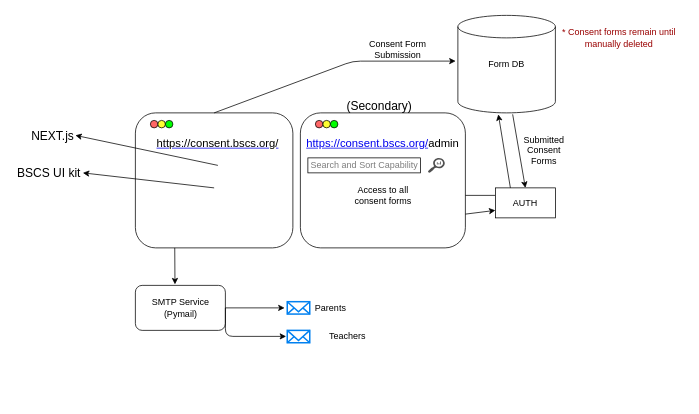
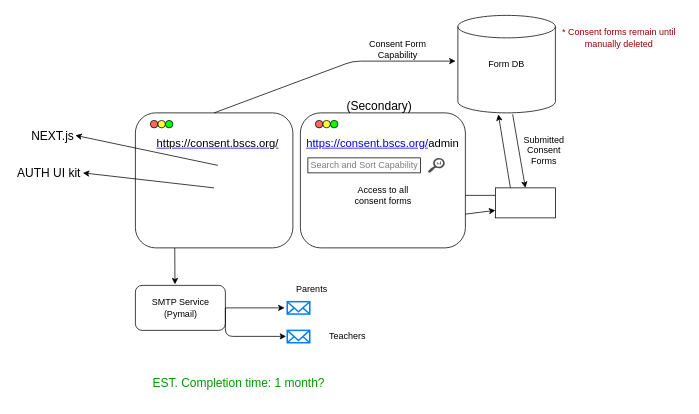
- <mxCell id="12" value="Consent Form Submission" style="text;html=1;strokeColor=none;fillColor=none;align=center;verticalAlign=middle;whiteSpace=wrap;rounded=0;" vertex="1" parent="1"><mxGeometry x="490" y="40" width="80" height="50" as="geometry" /></mxCell>
+ <mxCell id="12" value="Consent Form Capability" style="text;html=1;strokeColor=none;fillColor=none;align=center;verticalAlign=middle;whiteSpace=wrap;rounded=0;" vertex="1" parent="1"><mxGeometry x="490" y="40" width="80" height="50" as="geometry" /></mxCell>
- <mxCell id="16" value="&lt;font style=&quot;font-size: 16px&quot;&gt;BSCS UI kit&lt;/font&gt;" style="text;html=1;strokeColor=none;fillColor=none;align=center;verticalAlign=middle;whiteSpace=wrap;rounded=0;" vertex="1" parent="1"><mxGeometry x="20" y="215" width="90" height="30" as="geometry" /></mxCell>
+ <mxCell id="16" value="&lt;font style=&quot;font-size: 16px&quot;&gt;AUTH UI kit&lt;/font&gt;" style="text;html=1;strokeColor=none;fillColor=none;align=center;verticalAlign=middle;whiteSpace=wrap;rounded=0;" vertex="1" parent="1"><mxGeometry x="20" y="215" width="90" height="30" as="geometry" /></mxCell>
- <mxCell id="19" value="AUTH" style="text;html=1;strokeColor=none;fillColor=none;align=center;verticalAlign=middle;whiteSpace=wrap;rounded=0;" vertex="1" parent="1"><mxGeometry x="680" y="260" width="40" height="20" as="geometry" /></mxCell>
- <mxCell id="41" value="Parents" style="text;html=1;strokeColor=none;fillColor=none;align=center;verticalAlign=middle;whiteSpace=wrap;rounded=0;" vertex="1" parent="1"><mxGeometry x="412.5" y="400" width="55" height="20" as="geometry" /></mxCell>
+ <mxCell id="41" value="Parents" style="text;html=1;strokeColor=none;fillColor=none;align=center;verticalAlign=middle;whiteSpace=wrap;rounded=0;" vertex="1" parent="1"><mxGeometry x="387.5" y="375" width="55" height="20" as="geometry" /></mxCell>
+ <mxCell id="22" value="&lt;font style=&quot;font-size: 16px&quot; color=&quot;#009900&quot;&gt;EST. Completion time: 1 month?&lt;/font&gt;" style="text;html=1;strokeColor=none;fillColor=none;align=center;verticalAlign=middle;whiteSpace=wrap;rounded=0;strokeWidth=3;" vertex="1" parent="1"><mxGeometry x="167.5" y="490" width="300" height="40" as="geometry" /></mxCell>
